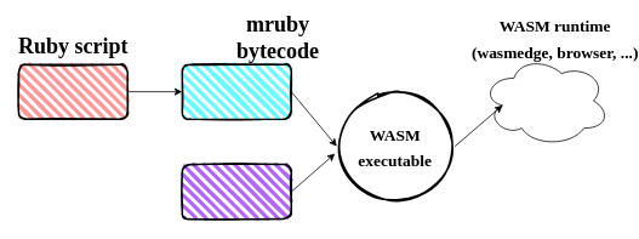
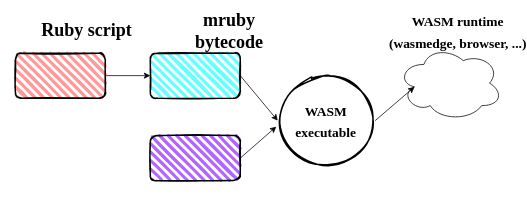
- <mxCell id="11" value="Ruby script" style="text;strokeColor=none;fillColor=none;html=1;fontSize=24;fontStyle=1;verticalAlign=middle;align=center;fontFamily=Comic Sans MS;" vertex="1" parent="1"><mxGeometry x="30" y="30" width="100" height="40" as="geometry" /></mxCell>
+ <mxCell id="11" value="Ruby script" style="text;strokeColor=none;fillColor=none;html=1;fontSize=24;fontStyle=1;verticalAlign=middle;align=center;fontFamily=Comic Sans MS;" vertex="1" parent="1"><mxGeometry x="65" y="20" width="100" height="40" as="geometry" /></mxCell>
